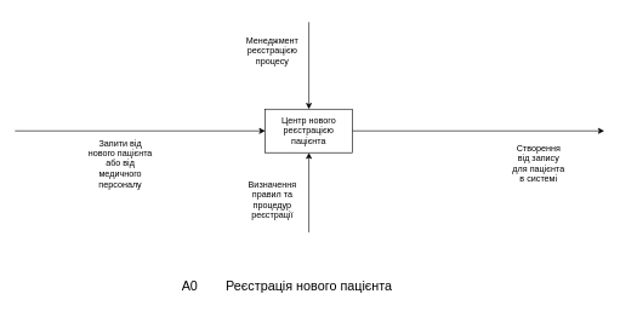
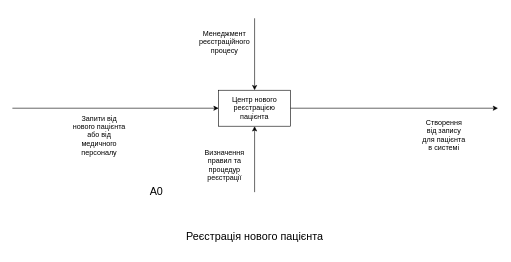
- <mxCell id="8" value="Менеджмент реєстрацією процесу" style="text;html=1;strokeColor=none;fillColor=none;align=center;verticalAlign=middle;whiteSpace=wrap;rounded=0;" vertex="1" parent="1"><mxGeometry x="334" y="20" width="80" height="100" as="geometry" /></mxCell>
+ <mxCell id="8" value="Менеджмент реєстраційного процесу" style="text;html=1;strokeColor=none;fillColor=none;align=center;verticalAlign=middle;whiteSpace=wrap;rounded=0;" vertex="1" parent="1"><mxGeometry x="334" y="20" width="80" height="100" as="geometry" /></mxCell>
- <mxCell id="11" value="А0" style="text;html=1;align=center;verticalAlign=middle;resizable=0;points=[];autosize=1;strokeColor=none;fillColor=none;fontSize=18;" vertex="1" parent="1"><mxGeometry x="235" y="375" width="50" height="40" as="geometry" /></mxCell>
+ <mxCell id="11" value="А0" style="text;html=1;align=center;verticalAlign=middle;resizable=0;points=[];autosize=1;strokeColor=none;fillColor=none;fontSize=18;" vertex="1" parent="1"><mxGeometry x="235" y="300" width="50" height="40" as="geometry" /></mxCell>
